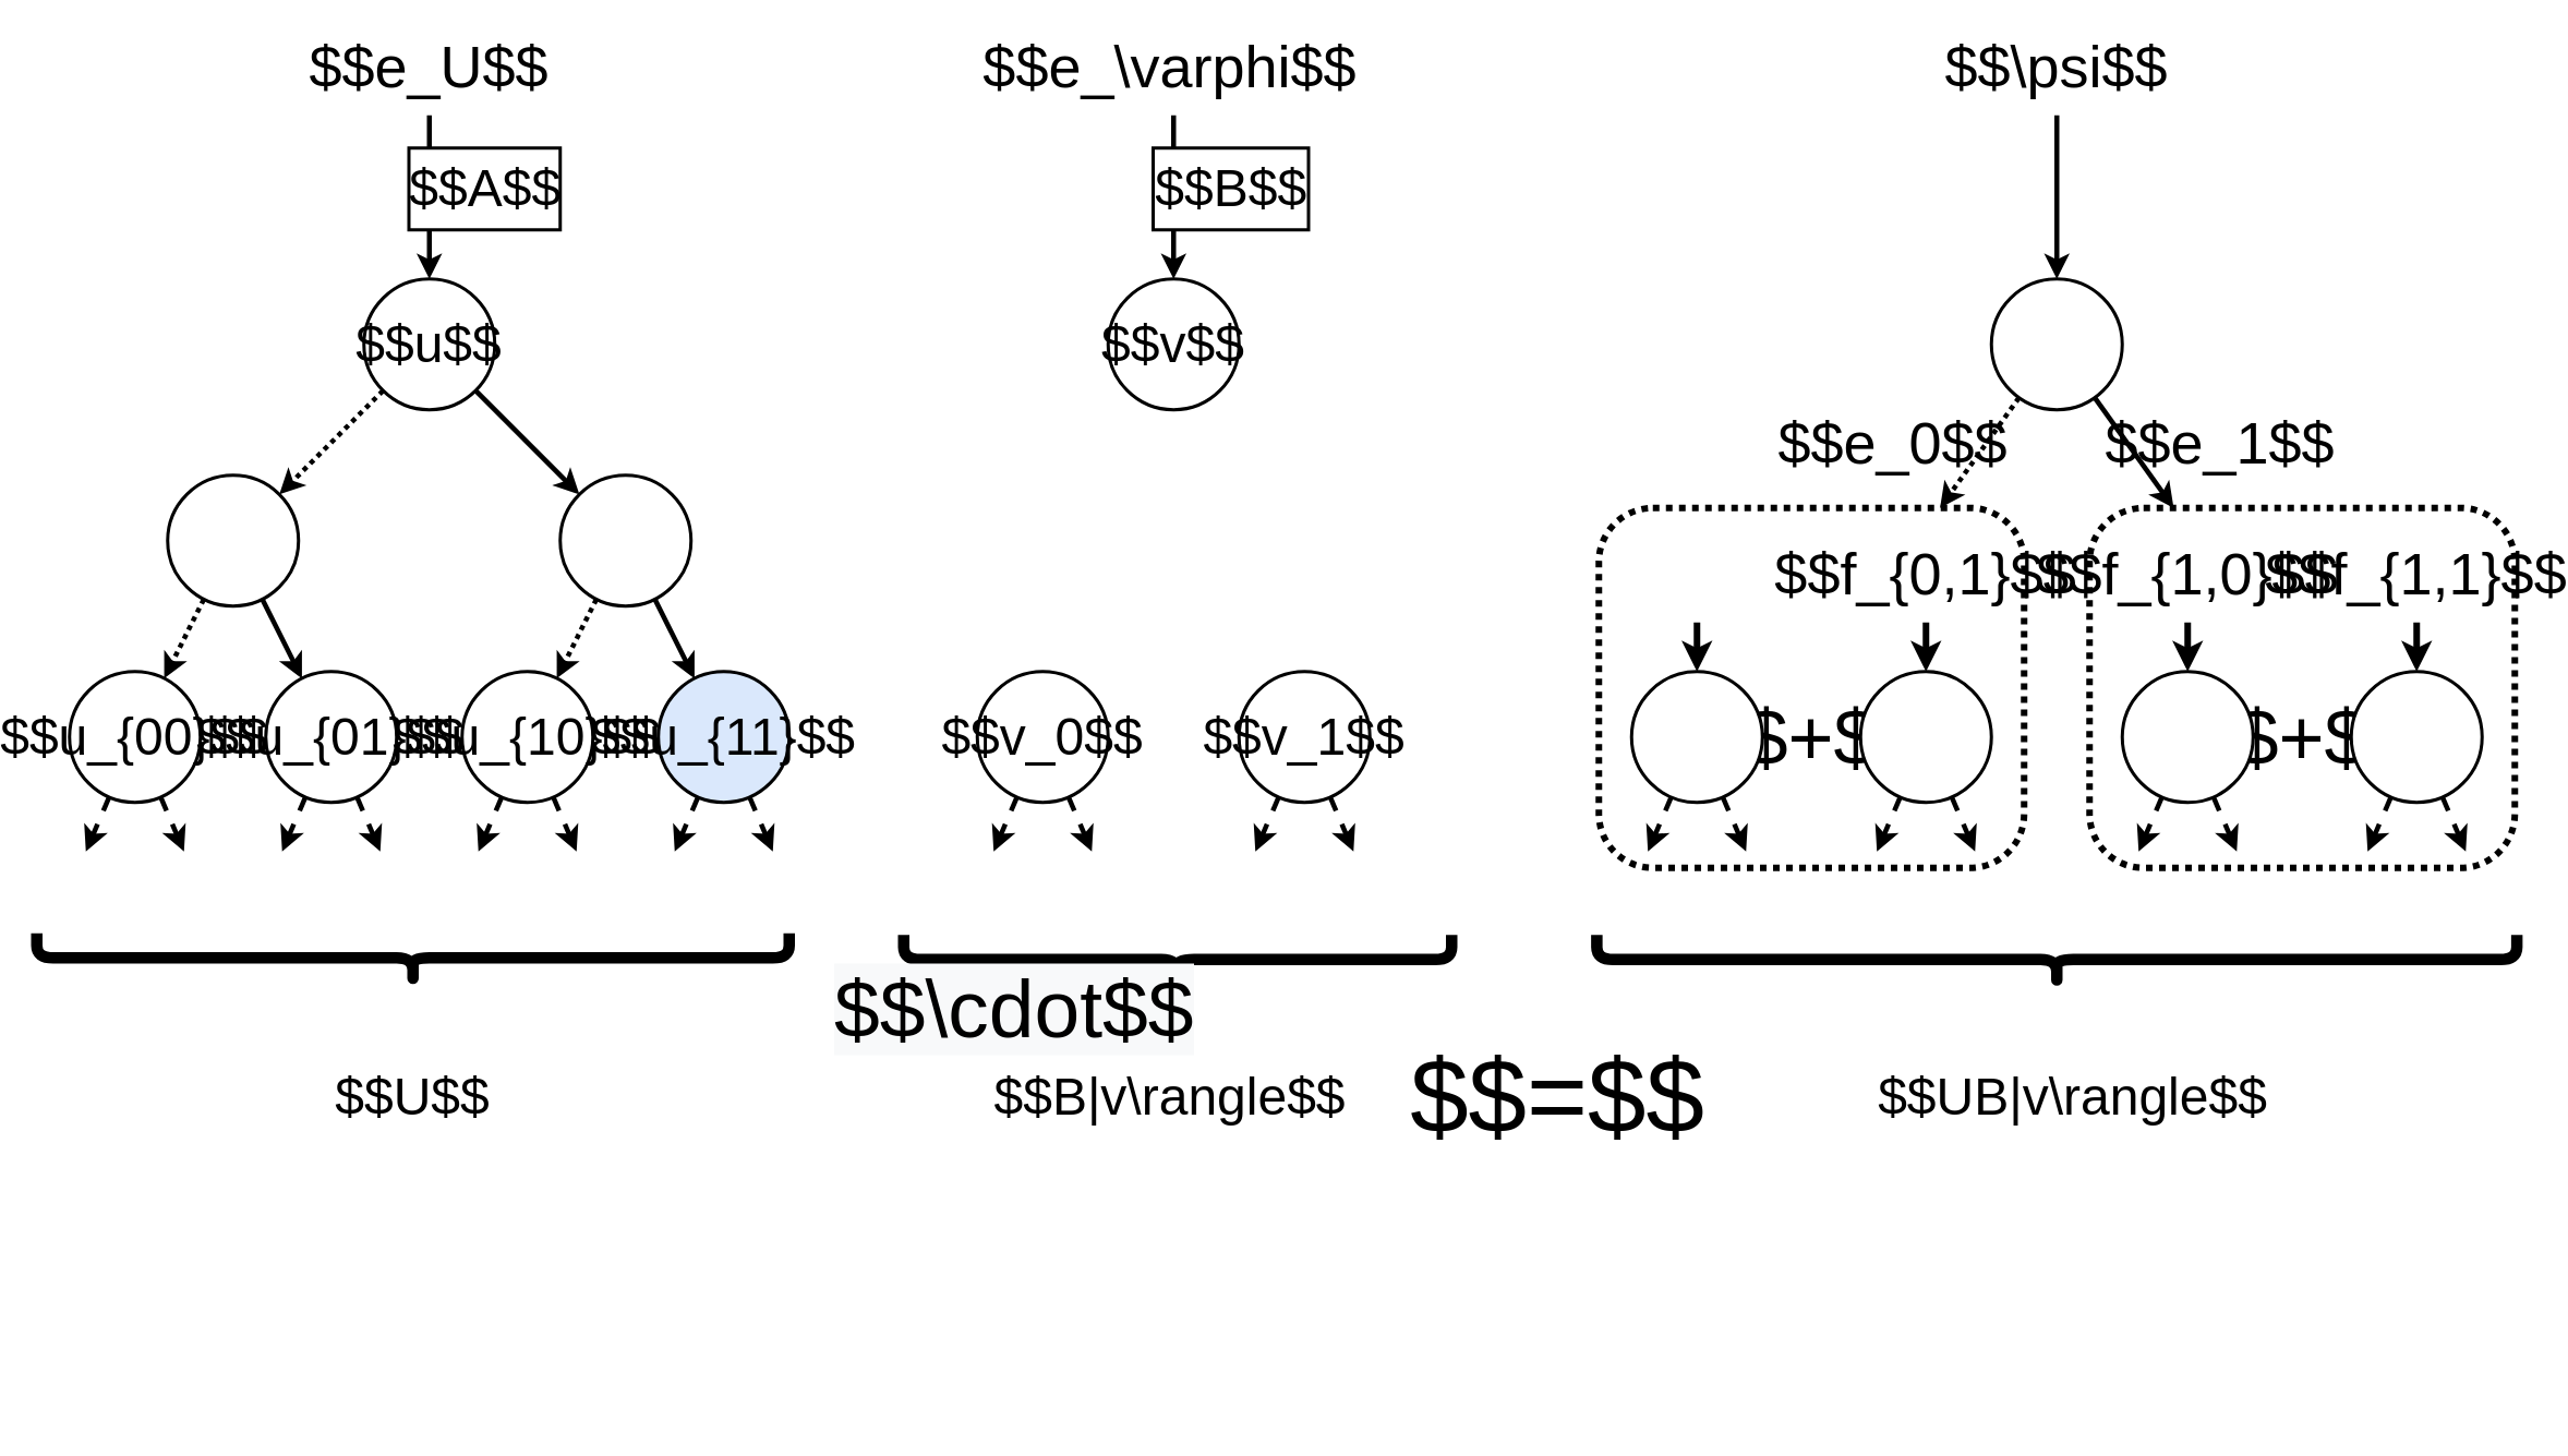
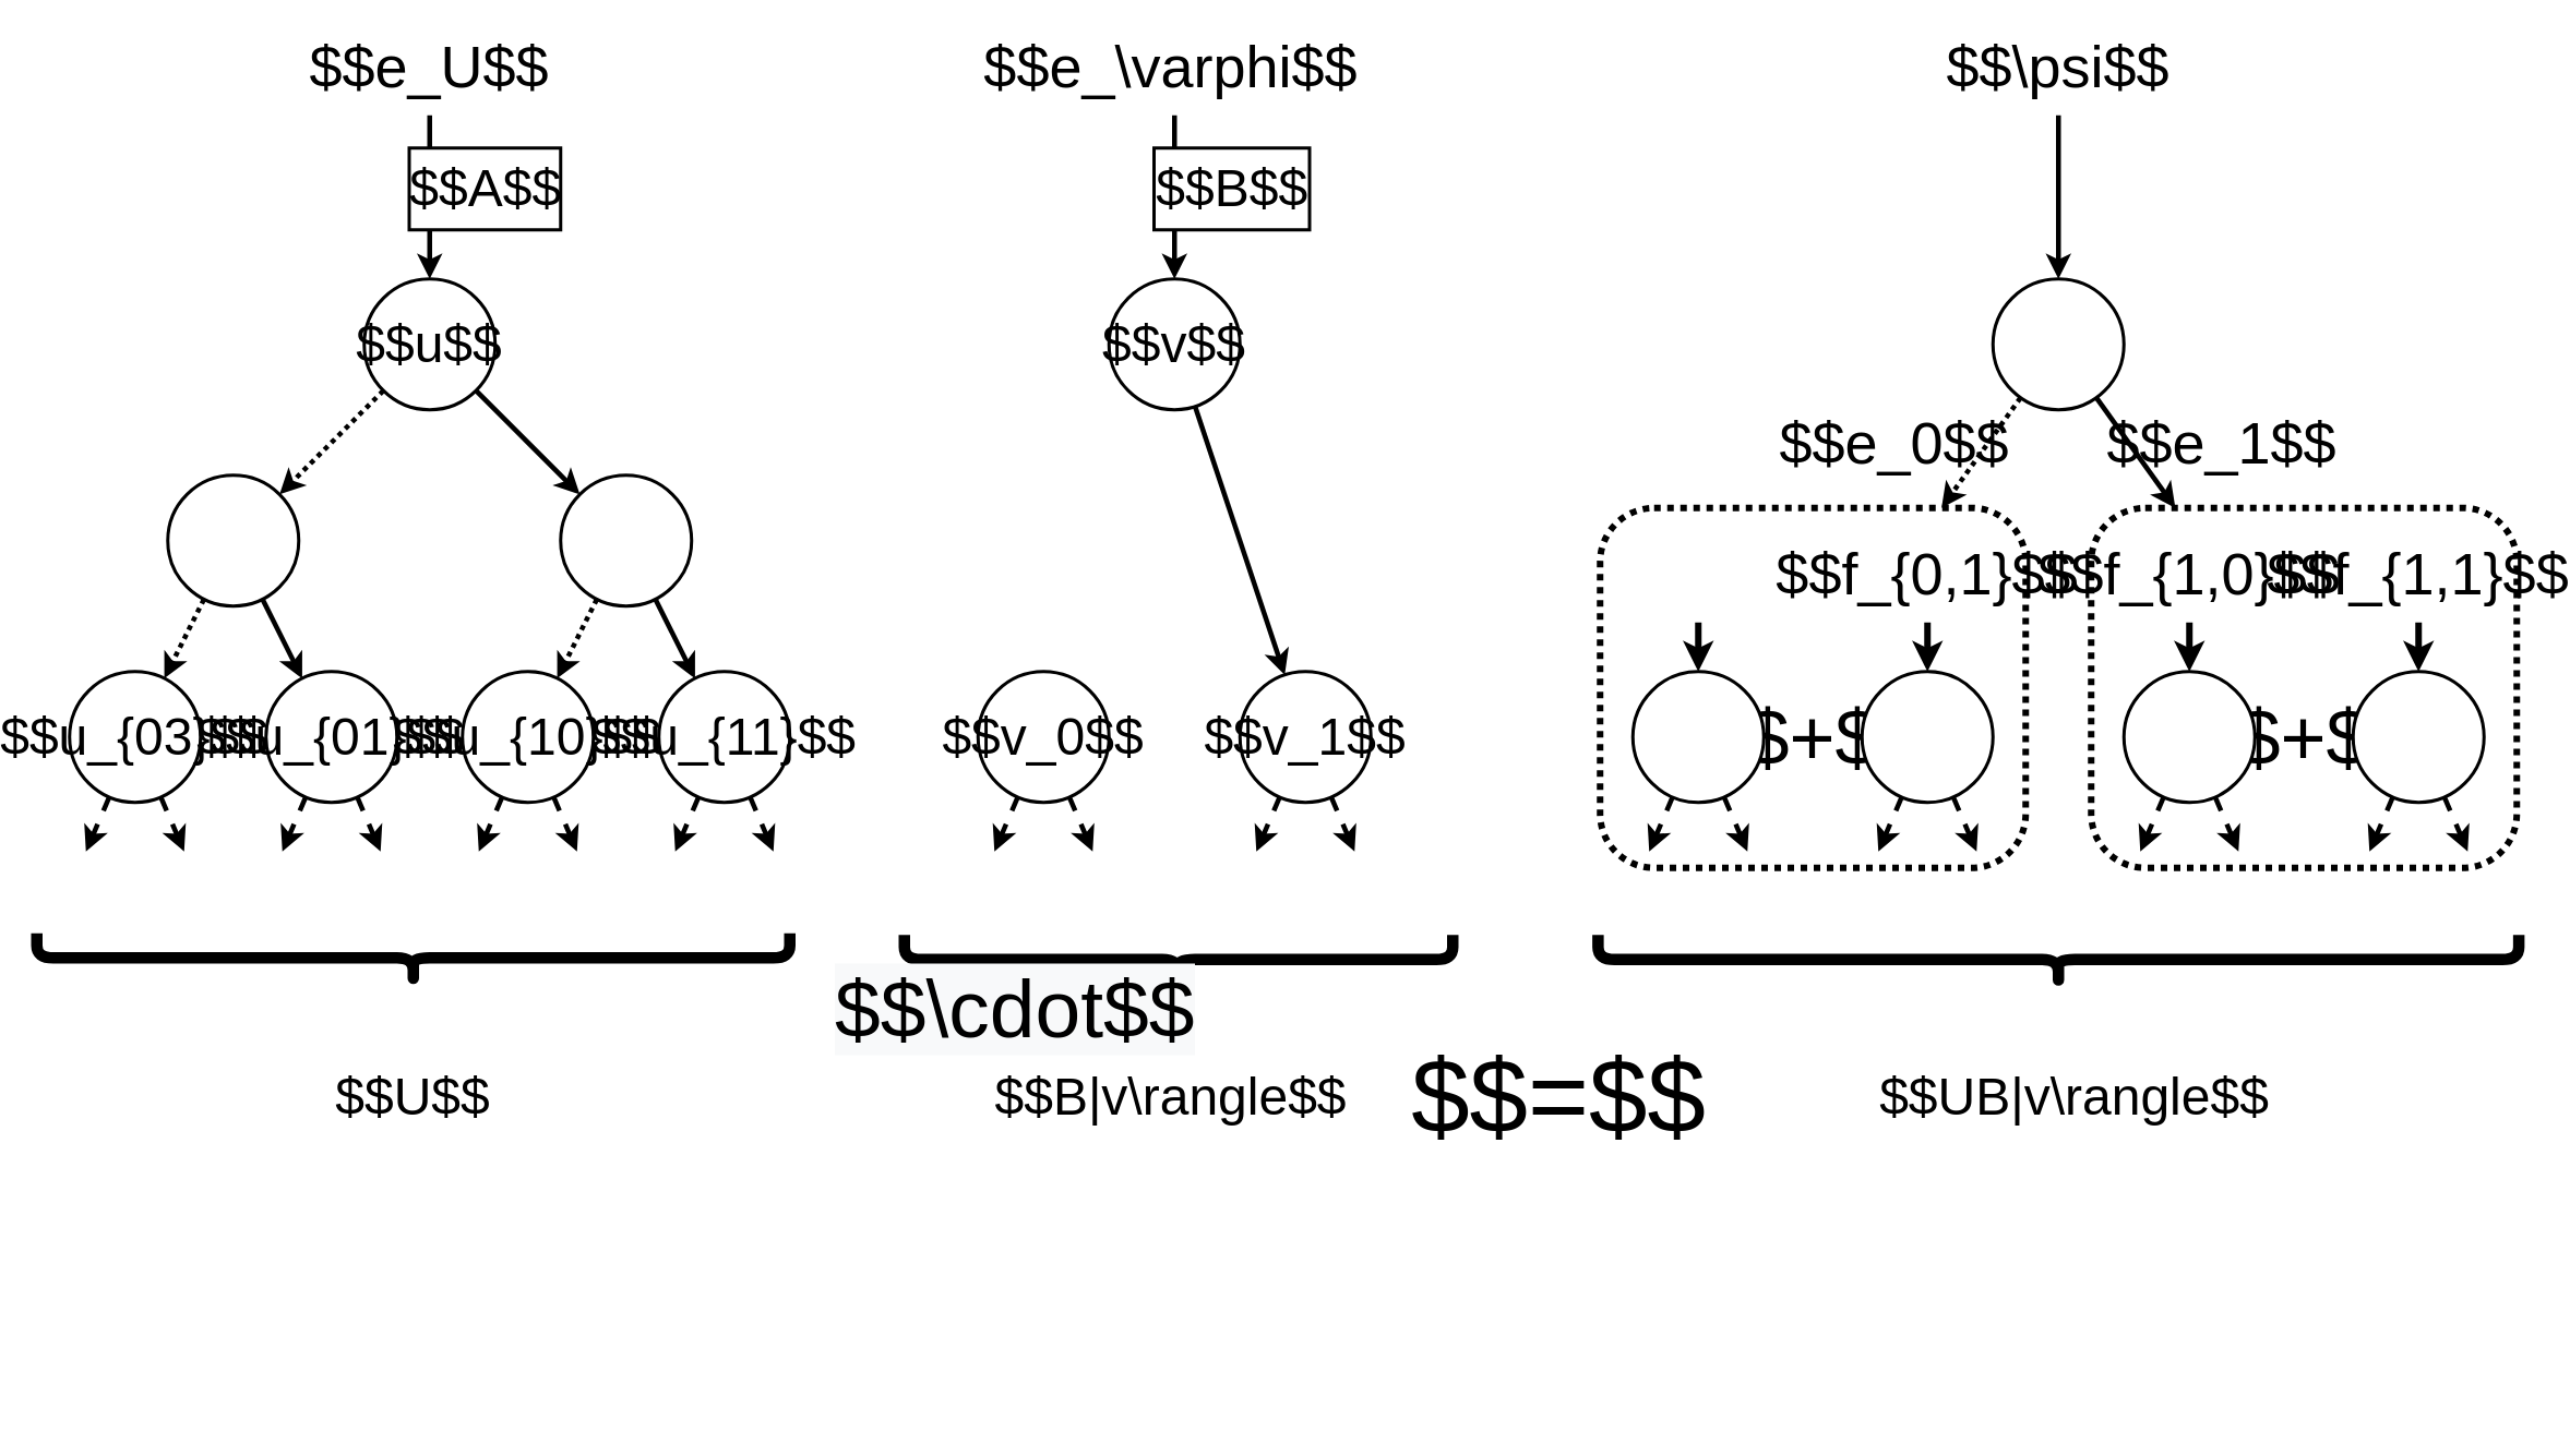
+ <mxCell id="24" style="edgeStyle=none;rounded=0;orthogonalLoop=1;jettySize=auto;html=1;fontSize=32;strokeWidth=3;" parent="1" source="26" target="32" edge="1"><mxGeometry relative="1" as="geometry" /></mxCell>
- <mxCell id="14" value="$$u_{00}$$" style="ellipse;whiteSpace=wrap;html=1;aspect=fixed;strokeWidth=2;fontSize=32;" parent="1" vertex="1"><mxGeometry x="20" y="410" width="80" height="80" as="geometry" /></mxCell>
+ <mxCell id="14" value="$$u_{03}$$" style="ellipse;whiteSpace=wrap;html=1;aspect=fixed;strokeWidth=2;fontSize=32;" parent="1" vertex="1"><mxGeometry x="20" y="410" width="80" height="80" as="geometry" /></mxCell>
- <mxCell id="23" value="$$u_{11}$$" style="ellipse;whiteSpace=wrap;html=1;aspect=fixed;strokeWidth=2;fontSize=32;fillColor=#dae8fc;" parent="1" vertex="1"><mxGeometry x="380" y="410" width="80" height="80" as="geometry" /></mxCell>
+ <mxCell id="23" value="$$u_{11}$$" style="ellipse;whiteSpace=wrap;html=1;aspect=fixed;strokeWidth=2;fontSize=32;" parent="1" vertex="1"><mxGeometry x="380" y="410" width="80" height="80" as="geometry" /></mxCell>
